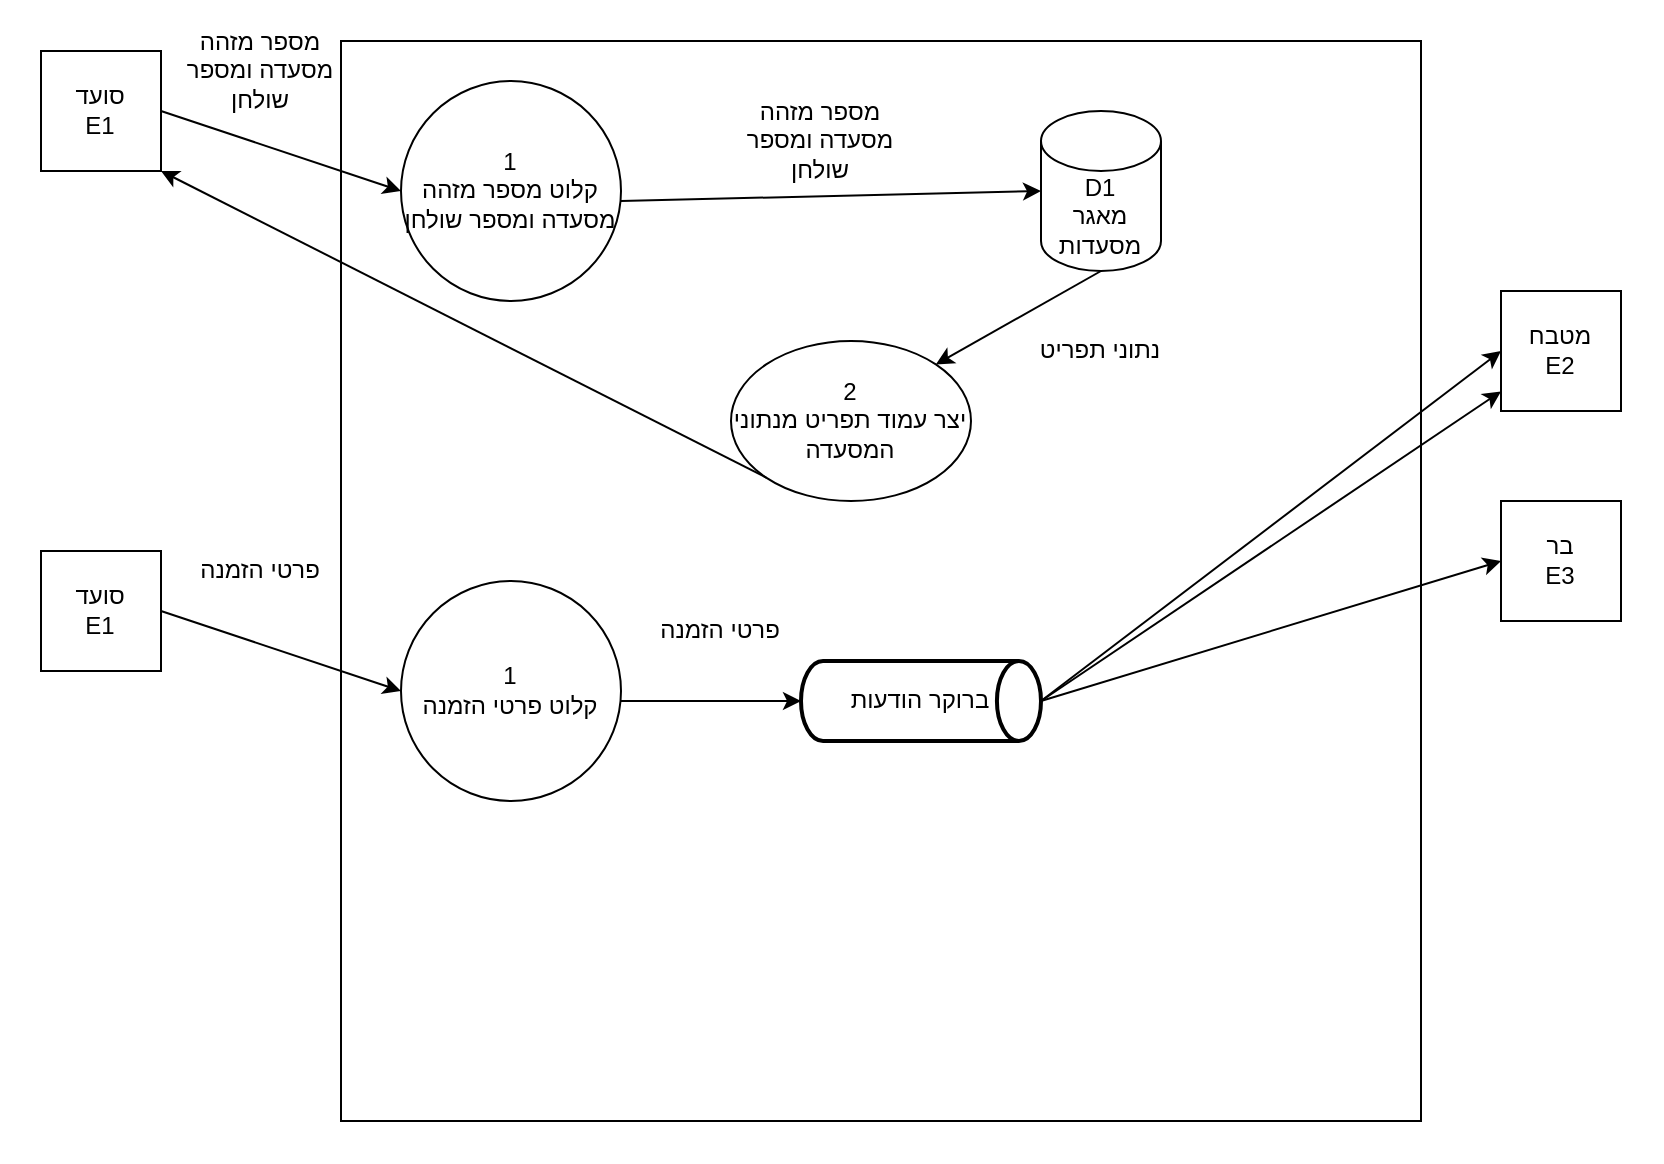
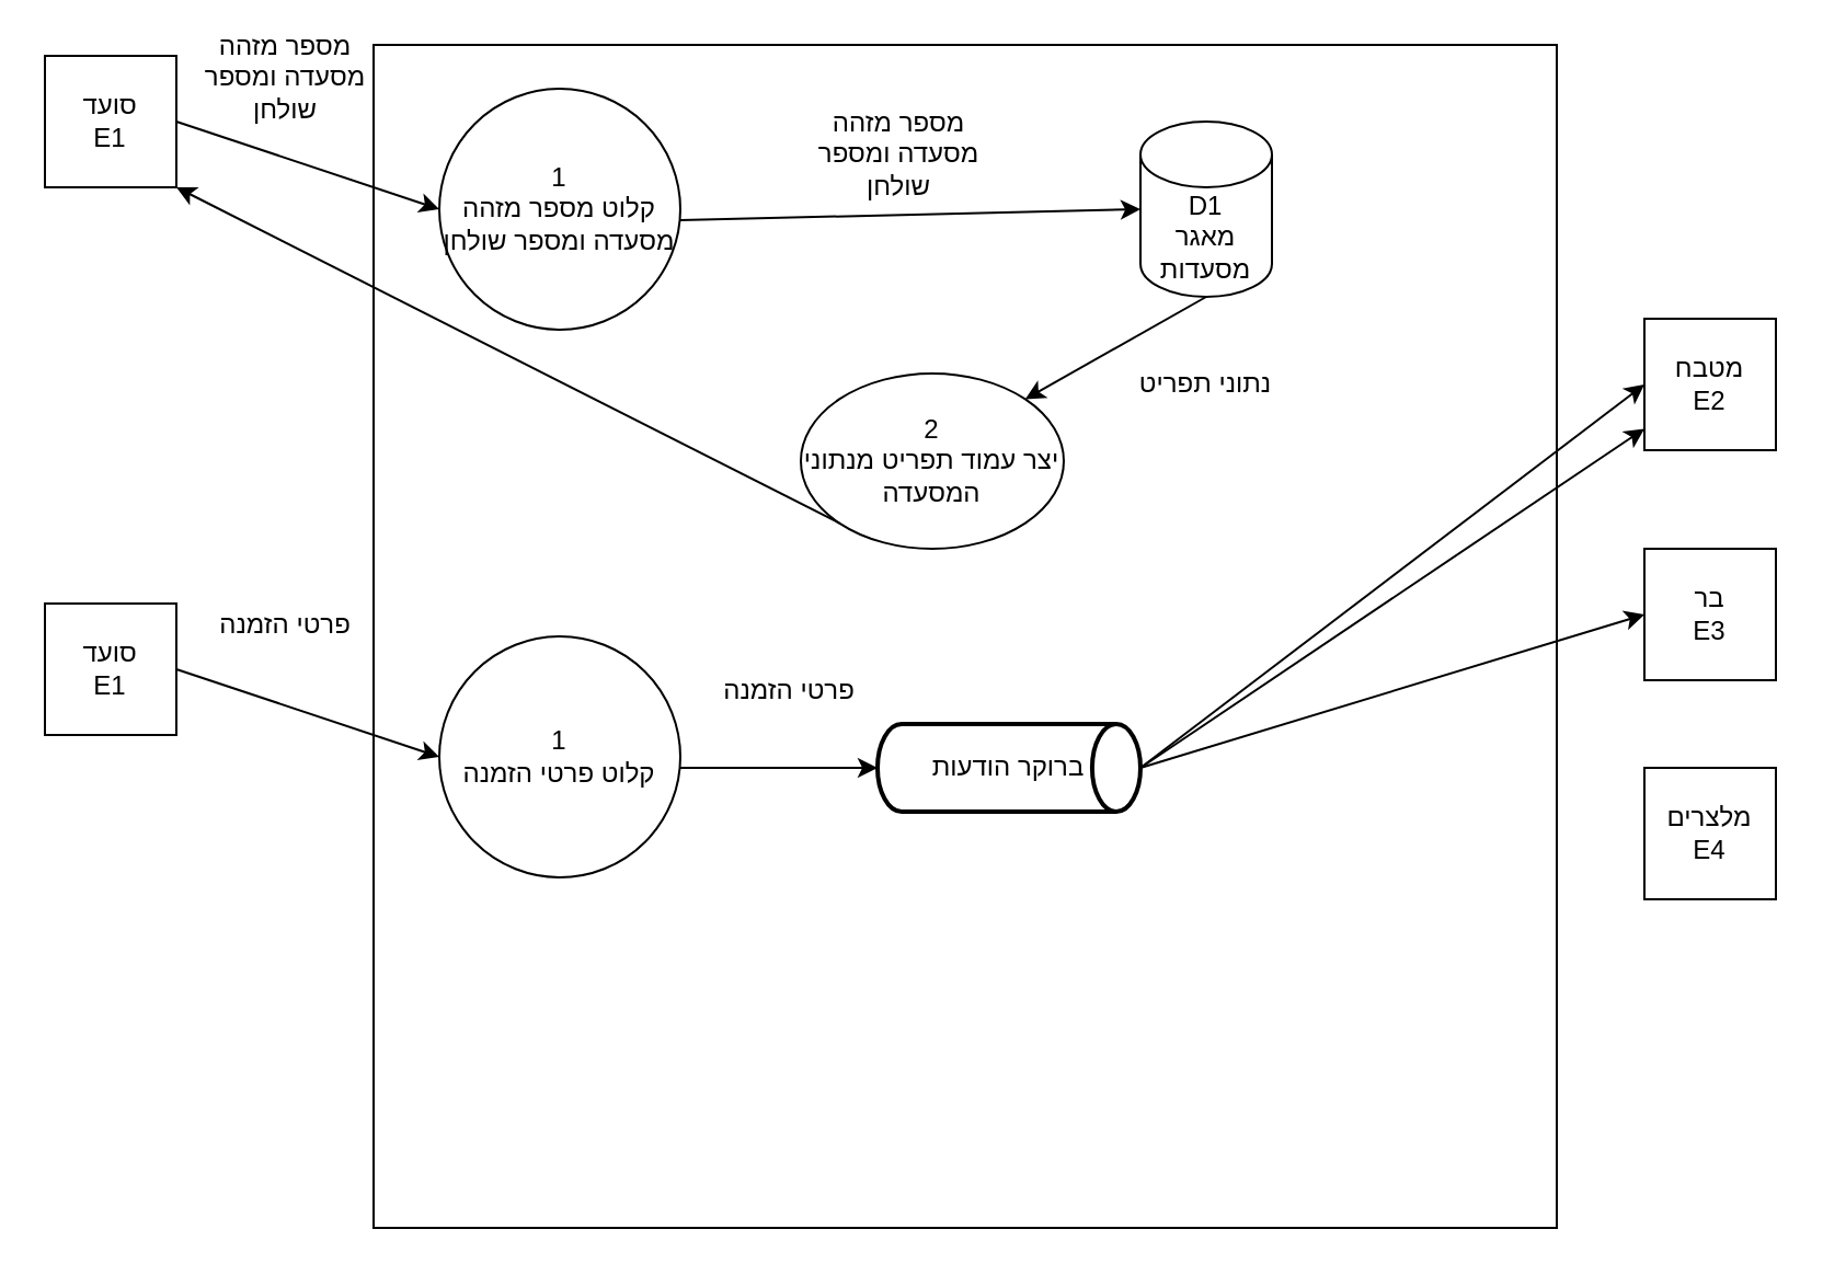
+ <mxCell id="16" value="מלצרים&lt;br&gt;E4" style="whiteSpace=wrap;html=1;aspect=fixed;" vertex="1" parent="1"><mxGeometry x="750" y="350" width="60" height="60" as="geometry" /></mxCell>
